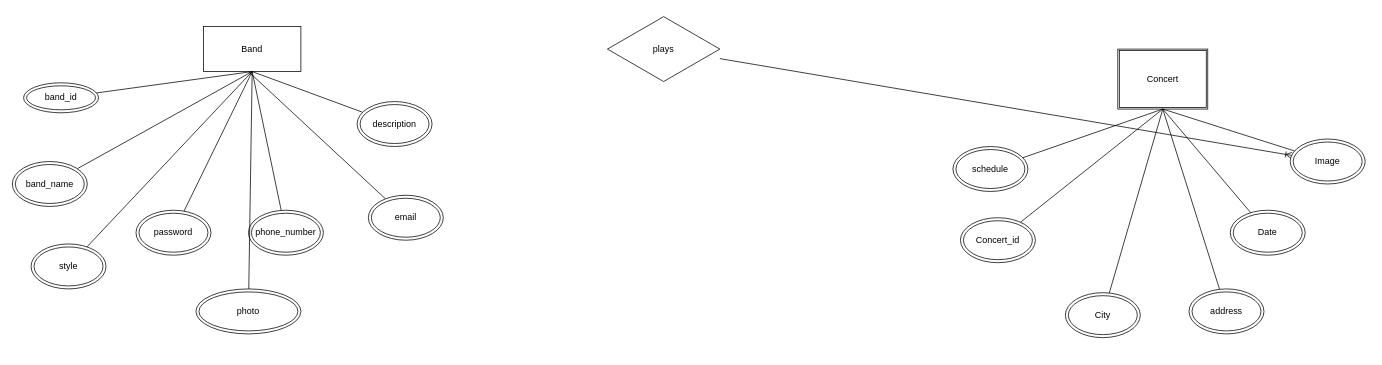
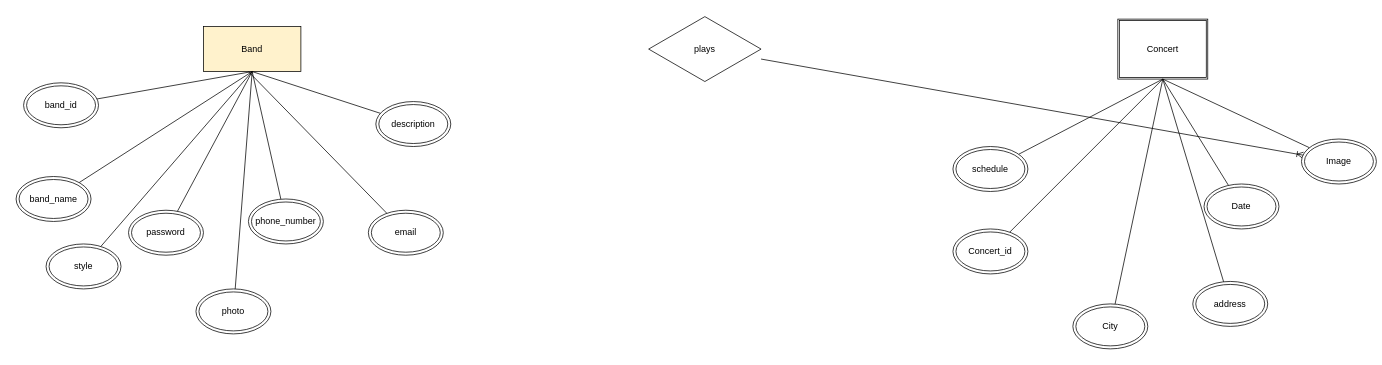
- <mxCell id="2" value="Band" style="rounded=0;whiteSpace=wrap;html=1;" vertex="1" parent="1"><mxGeometry x="270" y="35" width="130" height="60" as="geometry" /></mxCell>
+ <mxCell id="2" value="Band" style="rounded=0;whiteSpace=wrap;html=1;fillColor=#fff2cc;" vertex="1" parent="1"><mxGeometry x="270" y="35" width="130" height="60" as="geometry" /></mxCell>
- <mxCell id="4" value="plays" style="html=1;whiteSpace=wrap;aspect=fixed;shape=isoRectangle;" vertex="1" parent="1"><mxGeometry x="809" y="20" width="150" height="90" as="geometry" /></mxCell>
+ <mxCell id="4" value="plays" style="html=1;whiteSpace=wrap;aspect=fixed;shape=isoRectangle;" vertex="1" parent="1"><mxGeometry x="864" y="20" width="150" height="90" as="geometry" /></mxCell>
- <mxCell id="5" value="Concert" style="shape=ext;double=1;rounded=0;whiteSpace=wrap;html=1;" vertex="1" parent="1"><mxGeometry x="1490" y="65" width="120" height="80" as="geometry" /></mxCell>
+ <mxCell id="5" value="Concert" style="shape=ext;double=1;rounded=0;whiteSpace=wrap;html=1;" vertex="1" parent="1"><mxGeometry x="1490" y="25" width="120" height="80" as="geometry" /></mxCell>
- <mxCell id="7" value="band_id" style="ellipse;shape=doubleEllipse;whiteSpace=wrap;html=1;" vertex="1" parent="1"><mxGeometry x="30" y="110" width="100" height="40" as="geometry" /></mxCell>
+ <mxCell id="7" value="band_id" style="ellipse;shape=doubleEllipse;whiteSpace=wrap;html=1;" vertex="1" parent="1"><mxGeometry x="30" y="110" width="100" height="60" as="geometry" /></mxCell>
- <mxCell id="17" value="description" style="ellipse;shape=doubleEllipse;whiteSpace=wrap;html=1;" vertex="1" parent="1"><mxGeometry x="475" y="135" width="100" height="60" as="geometry" /></mxCell>
+ <mxCell id="17" value="description" style="ellipse;shape=doubleEllipse;whiteSpace=wrap;html=1;" vertex="1" parent="1"><mxGeometry x="500" y="135" width="100" height="60" as="geometry" /></mxCell>
- <mxCell id="33" value="Image" style="ellipse;shape=doubleEllipse;whiteSpace=wrap;html=1;" vertex="1" parent="1"><mxGeometry x="1720" y="185" width="100" height="60" as="geometry" /></mxCell>
+ <mxCell id="33" value="Image" style="ellipse;shape=doubleEllipse;whiteSpace=wrap;html=1;" vertex="1" parent="1"><mxGeometry x="1735" y="185" width="100" height="60" as="geometry" /></mxCell>
- <mxCell id="9" value="band_name" style="ellipse;shape=doubleEllipse;whiteSpace=wrap;html=1;" vertex="1" parent="1"><mxGeometry x="15" y="215" width="100" height="60" as="geometry" /></mxCell>
+ <mxCell id="9" value="band_name" style="ellipse;shape=doubleEllipse;whiteSpace=wrap;html=1;" vertex="1" parent="1"><mxGeometry x="20" y="235" width="100" height="60" as="geometry" /></mxCell>
- <mxCell id="13" value="email" style="ellipse;shape=doubleEllipse;whiteSpace=wrap;html=1;" vertex="1" parent="1"><mxGeometry x="490" y="260" width="100" height="60" as="geometry" /></mxCell>
+ <mxCell id="13" value="email" style="ellipse;shape=doubleEllipse;whiteSpace=wrap;html=1;" vertex="1" parent="1"><mxGeometry x="490" y="280" width="100" height="60" as="geometry" /></mxCell>
- <mxCell id="15" value="password" style="ellipse;shape=doubleEllipse;whiteSpace=wrap;html=1;" vertex="1" parent="1"><mxGeometry x="180" y="280" width="100" height="60" as="geometry" /></mxCell>
+ <mxCell id="15" value="password" style="ellipse;shape=doubleEllipse;whiteSpace=wrap;html=1;" vertex="1" parent="1"><mxGeometry x="170" y="280" width="100" height="60" as="geometry" /></mxCell>
- <mxCell id="19" value="phone_number" style="ellipse;shape=doubleEllipse;whiteSpace=wrap;html=1;" vertex="1" parent="1"><mxGeometry x="330" y="280" width="100" height="60" as="geometry" /></mxCell>
+ <mxCell id="19" value="phone_number" style="ellipse;shape=doubleEllipse;whiteSpace=wrap;html=1;" vertex="1" parent="1"><mxGeometry x="330" y="265" width="100" height="60" as="geometry" /></mxCell>
- <mxCell id="29" value="Date" style="ellipse;shape=doubleEllipse;whiteSpace=wrap;html=1;" vertex="1" parent="1"><mxGeometry x="1640" y="280" width="100" height="60" as="geometry" /></mxCell>
+ <mxCell id="29" value="Date" style="ellipse;shape=doubleEllipse;whiteSpace=wrap;html=1;" vertex="1" parent="1"><mxGeometry x="1605" y="245" width="100" height="60" as="geometry" /></mxCell>
- <mxCell id="23" value="Concert_id" style="ellipse;shape=doubleEllipse;whiteSpace=wrap;html=1;" vertex="1" parent="1"><mxGeometry x="1280" y="290" width="100" height="60" as="geometry" /></mxCell>
+ <mxCell id="23" value="Concert_id" style="ellipse;shape=doubleEllipse;whiteSpace=wrap;html=1;" vertex="1" parent="1"><mxGeometry x="1270" y="305" width="100" height="60" as="geometry" /></mxCell>
- <mxCell id="11" value="style" style="ellipse;shape=doubleEllipse;whiteSpace=wrap;html=1;" vertex="1" parent="1"><mxGeometry x="40" y="325" width="100" height="60" as="geometry" /></mxCell>
+ <mxCell id="11" value="style" style="ellipse;shape=doubleEllipse;whiteSpace=wrap;html=1;" vertex="1" parent="1"><mxGeometry x="60" y="325" width="100" height="60" as="geometry" /></mxCell>
- <mxCell id="21" value="photo" style="ellipse;shape=doubleEllipse;whiteSpace=wrap;html=1;" vertex="1" parent="1"><mxGeometry x="260" y="385" width="140" height="60" as="geometry" /></mxCell>
+ <mxCell id="21" value="photo" style="ellipse;shape=doubleEllipse;whiteSpace=wrap;html=1;" vertex="1" parent="1"><mxGeometry x="260" y="385" width="100" height="60" as="geometry" /></mxCell>
- <mxCell id="27" value="address" style="ellipse;shape=doubleEllipse;whiteSpace=wrap;html=1;" vertex="1" parent="1"><mxGeometry x="1585" y="385" width="100" height="60" as="geometry" /></mxCell>
+ <mxCell id="27" value="address" style="ellipse;shape=doubleEllipse;whiteSpace=wrap;html=1;" vertex="1" parent="1"><mxGeometry x="1590" y="375" width="100" height="60" as="geometry" /></mxCell>
- <mxCell id="25" value="City" style="ellipse;shape=doubleEllipse;whiteSpace=wrap;html=1;" vertex="1" parent="1"><mxGeometry x="1420" y="390" width="100" height="60" as="geometry" /></mxCell>
+ <mxCell id="25" value="City" style="ellipse;shape=doubleEllipse;whiteSpace=wrap;html=1;" vertex="1" parent="1"><mxGeometry x="1430" y="405" width="100" height="60" as="geometry" /></mxCell>
